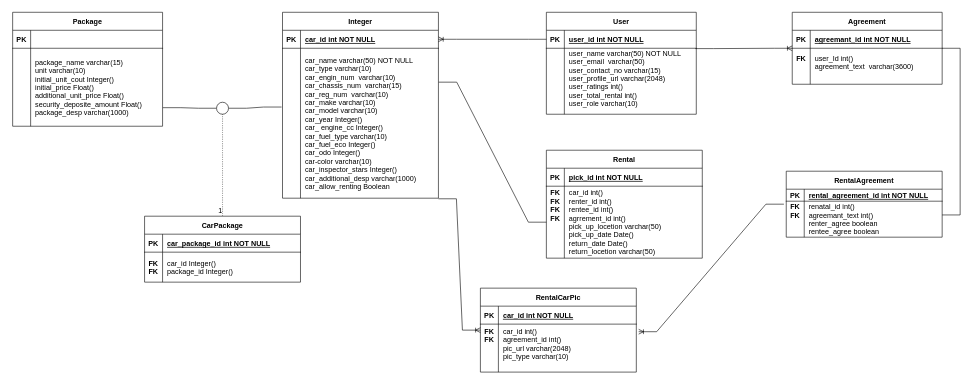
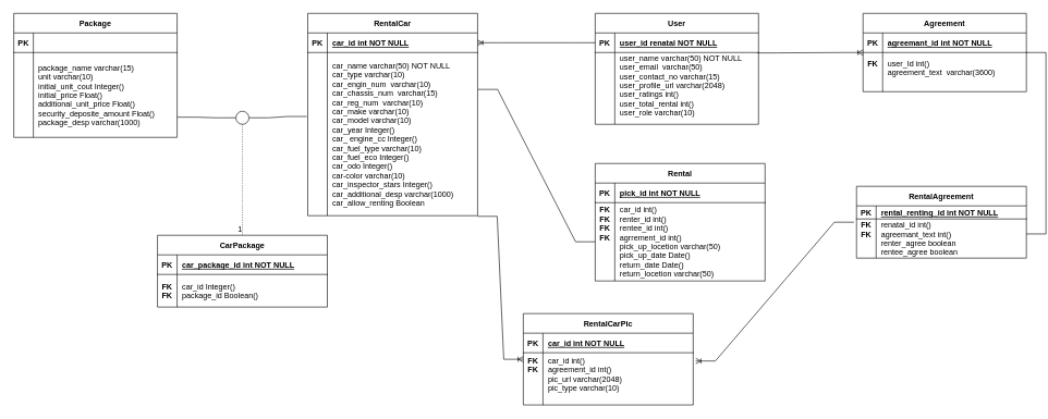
- <mxCell id="19" value="Integer" style="shape=table;startSize=30;container=1;collapsible=1;childLayout=tableLayout;fixedRows=1;rowLines=0;fontStyle=1;align=center;resizeLast=1;" vertex="1" parent="1"><mxGeometry x="470" y="20" width="260" height="310" as="geometry"><mxRectangle x="20" y="30" width="70" height="30" as="alternateBounds" /></mxGeometry></mxCell>
+ <mxCell id="19" value="RentalCar" style="shape=table;startSize=30;container=1;collapsible=1;childLayout=tableLayout;fixedRows=1;rowLines=0;fontStyle=1;align=center;resizeLast=1;" vertex="1" parent="1"><mxGeometry x="470" y="20" width="260" height="310" as="geometry"><mxRectangle x="20" y="30" width="70" height="30" as="alternateBounds" /></mxGeometry></mxCell>
- <mxCell id="5" value="user_id int NOT NULL " style="shape=partialRectangle;overflow=hidden;connectable=0;fillColor=none;top=0;left=0;bottom=0;right=0;align=left;spacingLeft=6;fontStyle=5;" vertex="1" parent="3"><mxGeometry x="30" width="220" height="30" as="geometry"><mxRectangle width="220" height="30" as="alternateBounds" /></mxGeometry></mxCell>
+ <mxCell id="5" value="user_id renatal NOT NULL " style="shape=partialRectangle;overflow=hidden;connectable=0;fillColor=none;top=0;left=0;bottom=0;right=0;align=left;spacingLeft=6;fontStyle=5;" vertex="1" parent="3"><mxGeometry x="30" width="220" height="30" as="geometry"><mxRectangle width="220" height="30" as="alternateBounds" /></mxGeometry></mxCell>
- <mxCell id="63" value="rental_agreement_id int NOT NULL " style="shape=partialRectangle;overflow=hidden;connectable=0;fillColor=none;top=0;left=0;bottom=0;right=0;align=left;spacingLeft=6;fontStyle=5;" vertex="1" parent="61"><mxGeometry x="30" width="230" height="20" as="geometry"><mxRectangle width="230" height="20" as="alternateBounds" /></mxGeometry></mxCell>
+ <mxCell id="63" value="rental_renting_id int NOT NULL " style="shape=partialRectangle;overflow=hidden;connectable=0;fillColor=none;top=0;left=0;bottom=0;right=0;align=left;spacingLeft=6;fontStyle=5;" vertex="1" parent="61"><mxGeometry x="30" width="230" height="20" as="geometry"><mxRectangle width="230" height="20" as="alternateBounds" /></mxGeometry></mxCell>
- <mxCell id="47" value="car_id Integer()&#10;package_id Integer()" style="shape=partialRectangle;overflow=hidden;connectable=0;fillColor=none;top=0;left=0;bottom=0;right=0;align=left;spacingLeft=6;" vertex="1" parent="45"><mxGeometry x="30" width="230" height="50" as="geometry"><mxRectangle width="230" height="50" as="alternateBounds" /></mxGeometry></mxCell>
+ <mxCell id="47" value="car_id Integer()&#10;package_id Boolean()" style="shape=partialRectangle;overflow=hidden;connectable=0;fillColor=none;top=0;left=0;bottom=0;right=0;align=left;spacingLeft=6;" vertex="1" parent="45"><mxGeometry x="30" width="230" height="50" as="geometry"><mxRectangle width="230" height="50" as="alternateBounds" /></mxGeometry></mxCell>
